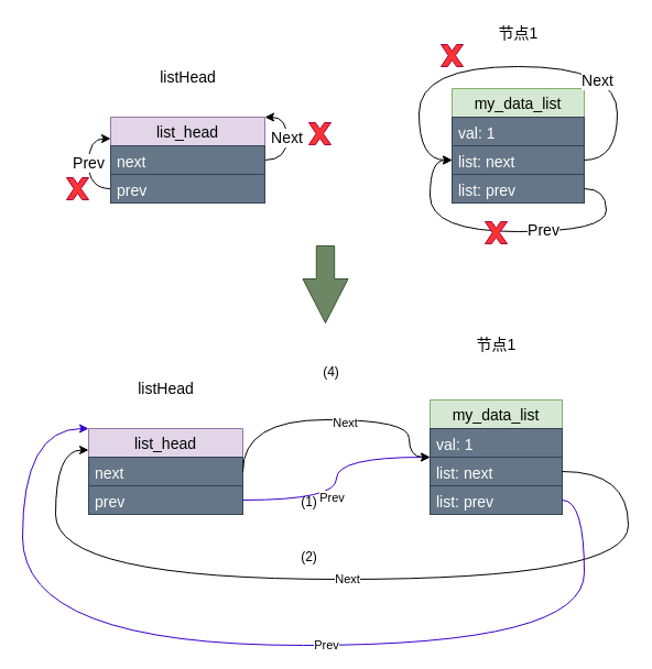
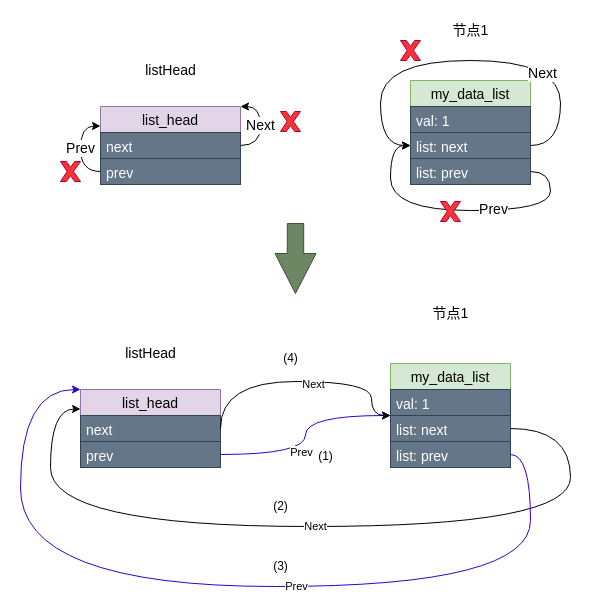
- <mxCell id="44" value="(4)" style="text;html=1;align=center;verticalAlign=middle;resizable=0;points=[];autosize=1;" vertex="1" parent="23"><mxGeometry x="265" y="25" width="30" height="20" as="geometry" /></mxCell>
+ <mxCell id="44" value="(4)" style="text;html=1;align=center;verticalAlign=middle;resizable=0;points=[];autosize=1;" vertex="1" parent="23"><mxGeometry x="255" y="45" width="30" height="20" as="geometry" /></mxCell>
- <mxCell id="36" value="(1)" style="text;html=1;align=center;verticalAlign=middle;resizable=0;points=[];autosize=1;" vertex="1" parent="23"><mxGeometry x="245" y="143" width="30" height="20" as="geometry" /></mxCell>
+ <mxCell id="36" value="(1)" style="text;html=1;align=center;verticalAlign=middle;resizable=0;points=[];autosize=1;" vertex="1" parent="23"><mxGeometry x="290" y="143" width="30" height="20" as="geometry" /></mxCell>
+ <mxCell id="41" value="(3)" style="text;html=1;align=center;verticalAlign=middle;resizable=0;points=[];autosize=1;" vertex="1" parent="23"><mxGeometry x="245" y="253" width="30" height="20" as="geometry" /></mxCell>
